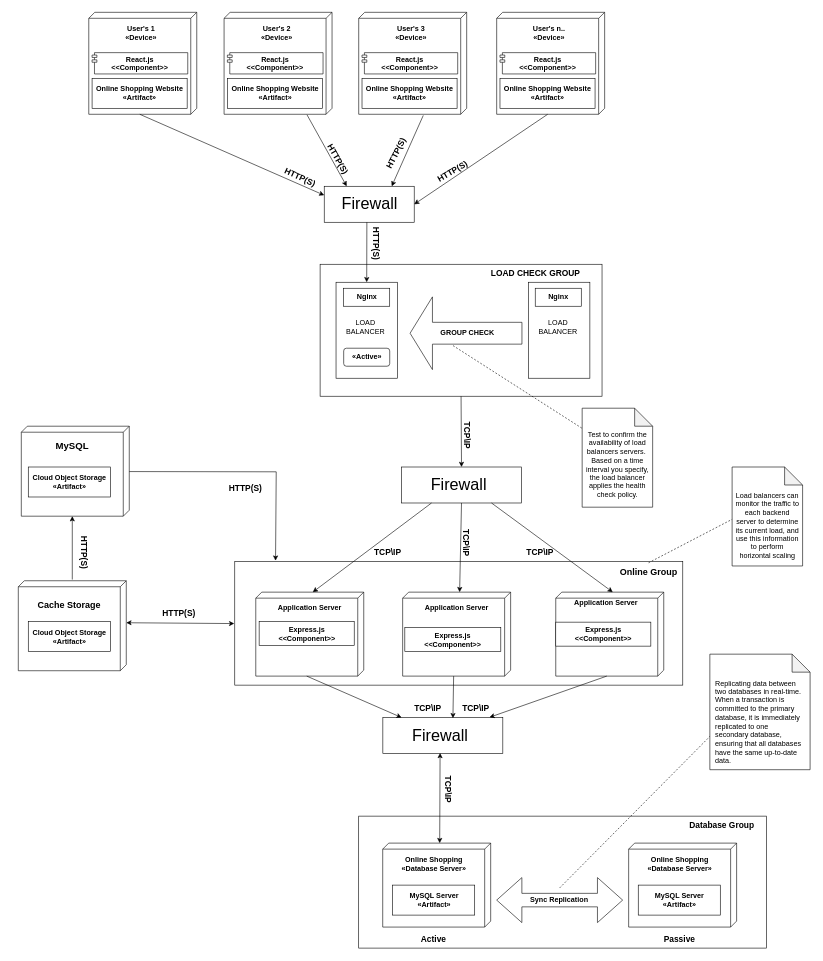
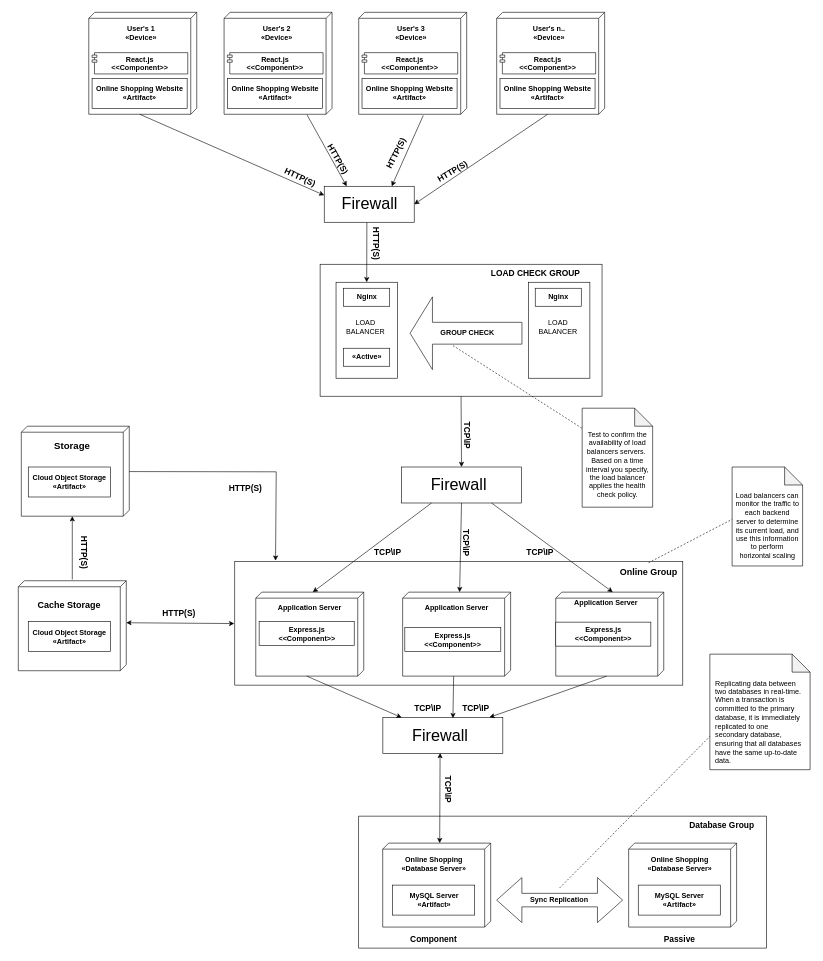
- <mxCell id="43" value="&lt;span style=&quot;font-weight: 700;&quot;&gt;«Active»&lt;/span&gt;" style="html=1;rounded=1;" parent="1" vertex="1"><mxGeometry x="572.44" y="580" width="76.75" height="30" as="geometry" /></mxCell>
+ <mxCell id="43" value="&lt;span style=&quot;font-weight: 700;&quot;&gt;«Active»&lt;/span&gt;" style="html=1;" parent="1" vertex="1"><mxGeometry x="572.44" y="580" width="76.75" height="30" as="geometry" /></mxCell>
- <mxCell id="12" value="&lt;font style=&quot;font-size: 16px;&quot;&gt;MySQL&lt;/font&gt;" style="text;html=1;strokeColor=none;fillColor=none;align=center;verticalAlign=middle;whiteSpace=wrap;rounded=0;fontStyle=1" parent="1" vertex="1"><mxGeometry x="25.01" y="728" width="190" height="30" as="geometry" /></mxCell>
+ <mxCell id="12" value="&lt;font style=&quot;font-size: 16px;&quot;&gt;Storage&lt;/font&gt;" style="text;html=1;strokeColor=none;fillColor=none;align=center;verticalAlign=middle;whiteSpace=wrap;rounded=0;fontStyle=1" parent="1" vertex="1"><mxGeometry x="25.01" y="728" width="190" height="30" as="geometry" /></mxCell>
- <mxCell id="50" value="&lt;font size=&quot;1&quot; style=&quot;&quot;&gt;&lt;b style=&quot;font-size: 14px;&quot;&gt;Active&lt;/b&gt;&lt;/font&gt;" style="text;html=1;strokeColor=none;fillColor=none;align=center;verticalAlign=middle;whiteSpace=wrap;rounded=0;strokeWidth=6;" parent="1" vertex="1"><mxGeometry x="672.12" y="1550" width="100.75" height="30" as="geometry" /></mxCell>
+ <mxCell id="50" value="&lt;font size=&quot;1&quot; style=&quot;&quot;&gt;&lt;b style=&quot;font-size: 14px;&quot;&gt;Component&lt;/b&gt;&lt;/font&gt;" style="text;html=1;strokeColor=none;fillColor=none;align=center;verticalAlign=middle;whiteSpace=wrap;rounded=0;strokeWidth=6;" parent="1" vertex="1"><mxGeometry x="672.12" y="1550" width="100.75" height="30" as="geometry" /></mxCell>
